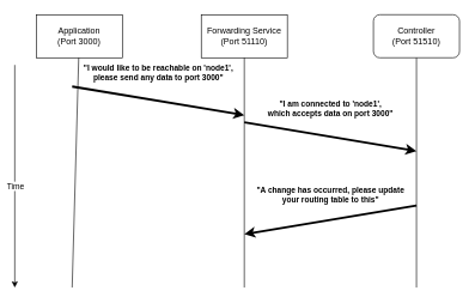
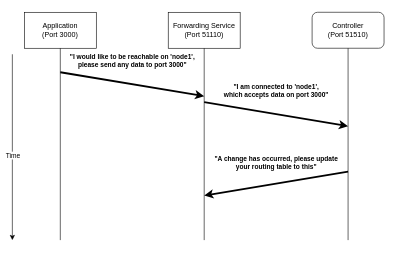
- <mxCell id="4" value="Application&lt;br&gt;(Port 3000)" style="rounded=0;whiteSpace=wrap;html=1;" parent="1" vertex="1"><mxGeometry x="50" y="20" width="120" height="60" as="geometry" /></mxCell>
+ <mxCell id="4" value="Application&lt;br&gt;(Port 3000)" style="rounded=0;whiteSpace=wrap;html=1;" parent="1" vertex="1"><mxGeometry x="40" y="20" width="120" height="60" as="geometry" /></mxCell>
